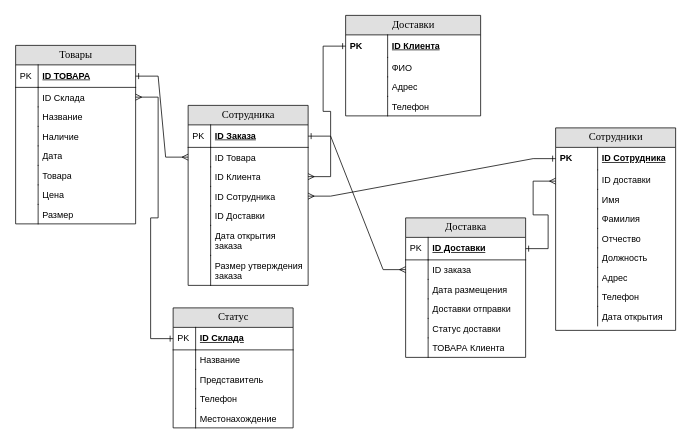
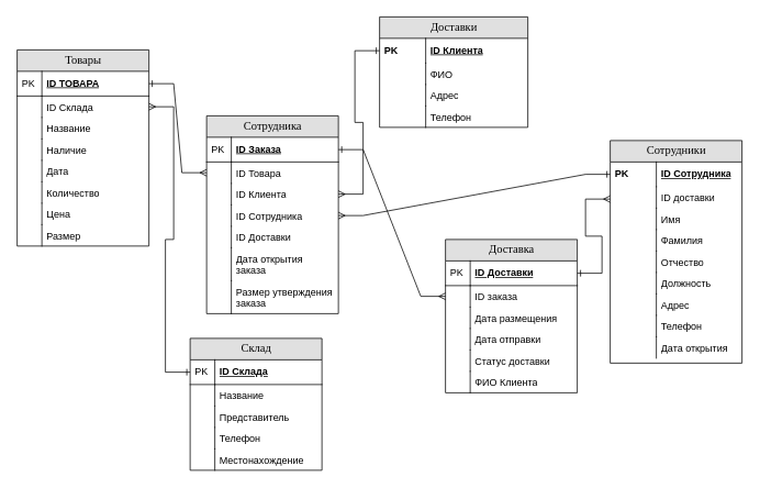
- <mxCell id="13" value="Товара" style="shape=partialRectangle;top=0;left=0;right=0;bottom=0;html=1;align=left;verticalAlign=top;fillColor=none;spacingLeft=34;spacingRight=4;whiteSpace=wrap;overflow=hidden;rotatable=0;points=[[0,0.5],[1,0.5]];portConstraint=eastwest;dropTarget=0;" parent="2" vertex="1"><mxGeometry y="160" width="160" height="26" as="geometry" /></mxCell>
+ <mxCell id="13" value="Количество" style="shape=partialRectangle;top=0;left=0;right=0;bottom=0;html=1;align=left;verticalAlign=top;fillColor=none;spacingLeft=34;spacingRight=4;whiteSpace=wrap;overflow=hidden;rotatable=0;points=[[0,0.5],[1,0.5]];portConstraint=eastwest;dropTarget=0;" parent="2" vertex="1"><mxGeometry y="160" width="160" height="26" as="geometry" /></mxCell>
- <mxCell id="83" value="Доставки отправки" style="shape=partialRectangle;top=0;left=0;right=0;bottom=0;html=1;align=left;verticalAlign=top;fillColor=none;spacingLeft=34;spacingRight=4;whiteSpace=wrap;overflow=hidden;rotatable=0;points=[[0,0.5],[1,0.5]];portConstraint=eastwest;dropTarget=0;" parent="76" vertex="1"><mxGeometry y="108" width="160" height="26" as="geometry" /></mxCell>
+ <mxCell id="83" value="Дата отправки" style="shape=partialRectangle;top=0;left=0;right=0;bottom=0;html=1;align=left;verticalAlign=top;fillColor=none;spacingLeft=34;spacingRight=4;whiteSpace=wrap;overflow=hidden;rotatable=0;points=[[0,0.5],[1,0.5]];portConstraint=eastwest;dropTarget=0;" parent="76" vertex="1"><mxGeometry y="108" width="160" height="26" as="geometry" /></mxCell>
- <mxCell id="47" value="Статус" style="swimlane;html=1;fontStyle=0;childLayout=stackLayout;horizontal=1;startSize=26;fillColor=#e0e0e0;horizontalStack=0;resizeParent=1;resizeLast=0;collapsible=1;marginBottom=0;swimlaneFillColor=#ffffff;align=center;rounded=0;shadow=0;comic=0;labelBackgroundColor=none;strokeWidth=1;fontFamily=Verdana;fontSize=14;swimlaneLine=1;" parent="1" vertex="1"><mxGeometry x="230" y="410" width="160" height="160" as="geometry"><mxRectangle x="760" y="260" width="80" height="30" as="alternateBounds" /></mxGeometry></mxCell>
+ <mxCell id="47" value="Склад" style="swimlane;html=1;fontStyle=0;childLayout=stackLayout;horizontal=1;startSize=26;fillColor=#e0e0e0;horizontalStack=0;resizeParent=1;resizeLast=0;collapsible=1;marginBottom=0;swimlaneFillColor=#ffffff;align=center;rounded=0;shadow=0;comic=0;labelBackgroundColor=none;strokeWidth=1;fontFamily=Verdana;fontSize=14;swimlaneLine=1;" parent="1" vertex="1"><mxGeometry x="230" y="410" width="160" height="160" as="geometry"><mxRectangle x="760" y="260" width="80" height="30" as="alternateBounds" /></mxGeometry></mxCell>
- <mxCell id="87" value="ТОВАРА Клиента" style="shape=partialRectangle;top=0;left=0;right=0;bottom=0;html=1;align=left;verticalAlign=top;fillColor=none;spacingLeft=34;spacingRight=4;whiteSpace=wrap;overflow=hidden;rotatable=0;points=[[0,0.5],[1,0.5]];portConstraint=eastwest;dropTarget=0;" parent="76" vertex="1"><mxGeometry y="160" width="160" height="26" as="geometry" /></mxCell>
+ <mxCell id="87" value="ФИО Клиента" style="shape=partialRectangle;top=0;left=0;right=0;bottom=0;html=1;align=left;verticalAlign=top;fillColor=none;spacingLeft=34;spacingRight=4;whiteSpace=wrap;overflow=hidden;rotatable=0;points=[[0,0.5],[1,0.5]];portConstraint=eastwest;dropTarget=0;" parent="76" vertex="1"><mxGeometry y="160" width="160" height="26" as="geometry" /></mxCell>
